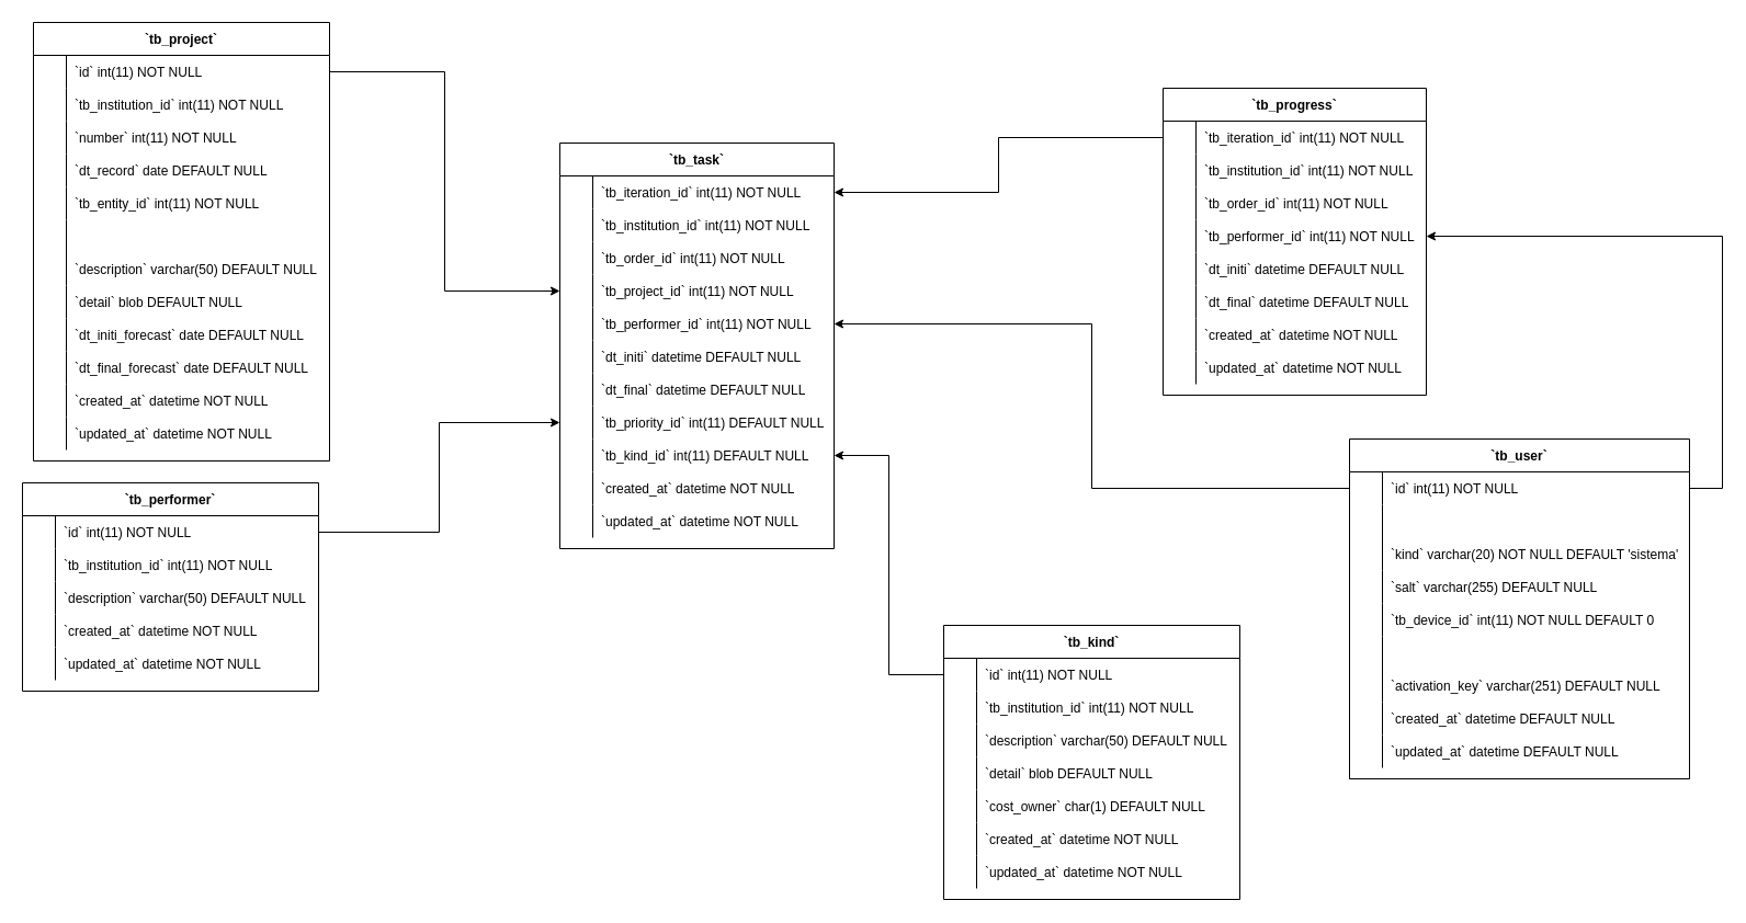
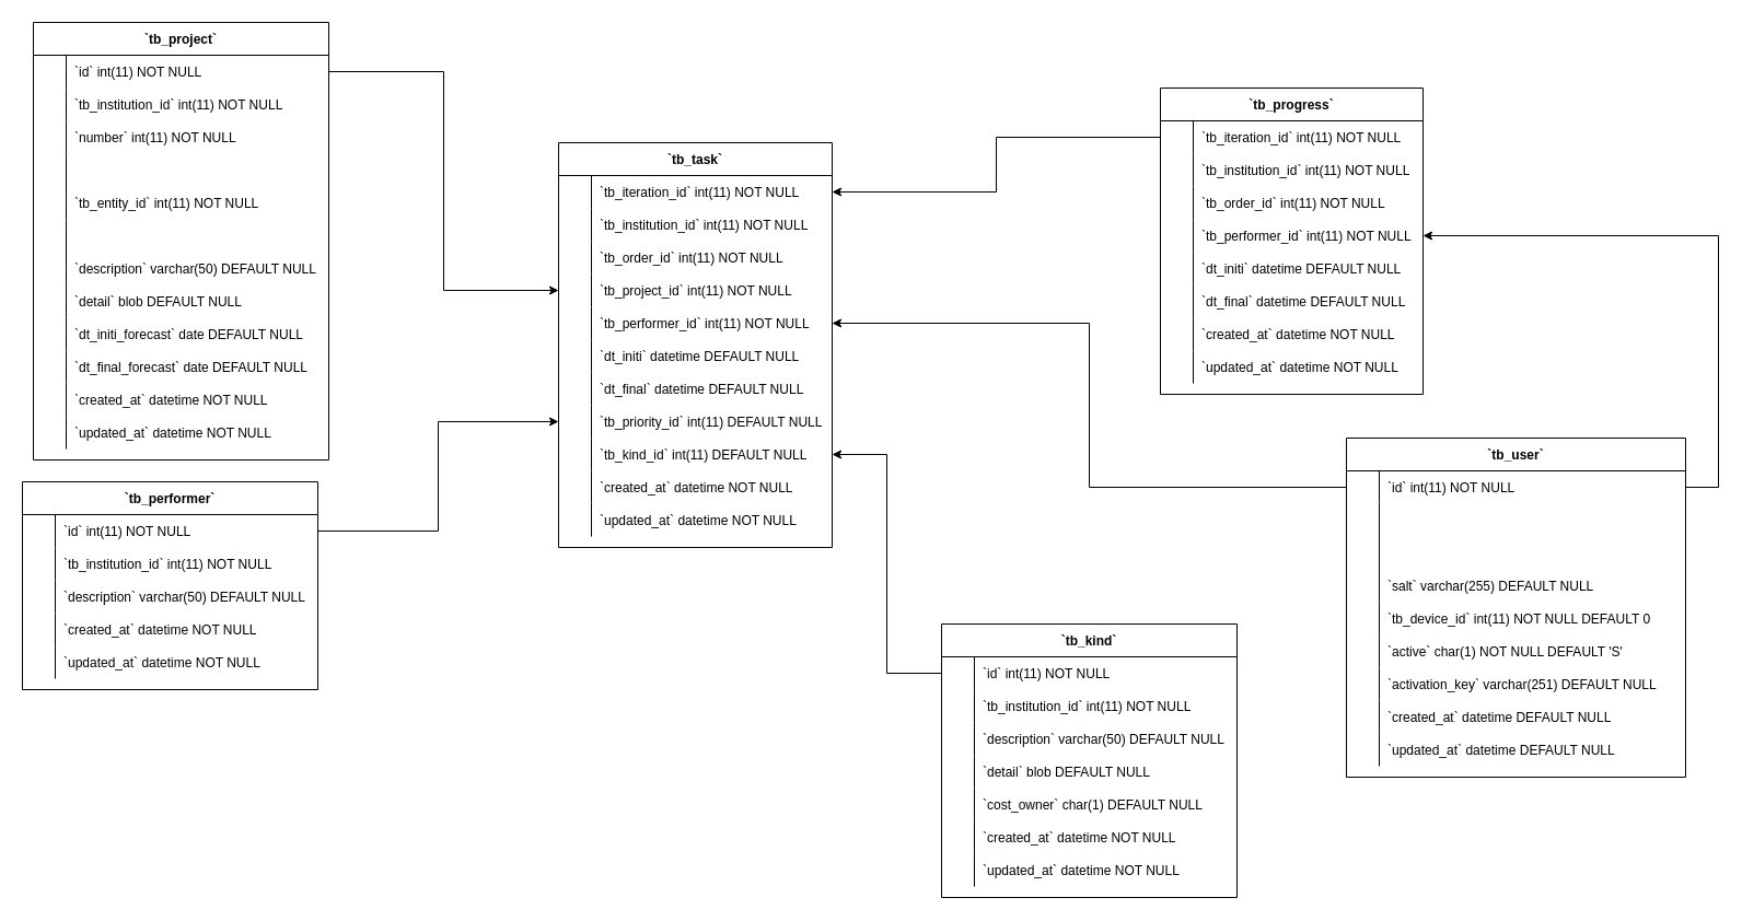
- <mxCell id="74" value="`dt_record` date DEFAULT NULL" style="shape=partialRectangle;overflow=hidden;connectable=0;fillColor=none;top=0;left=0;bottom=0;right=0;align=left;spacingLeft=6;" vertex="1" parent="72"><mxGeometry x="30" width="240" height="30" as="geometry" /></mxCell>
- <mxCell id="106" value="`kind` varchar(20) NOT NULL DEFAULT 'sistema'" style="shape=partialRectangle;overflow=hidden;connectable=0;fillColor=none;top=0;left=0;bottom=0;right=0;align=left;spacingLeft=6;" vertex="1" parent="104"><mxGeometry x="30" width="280" height="30" as="geometry" /></mxCell>
+ <mxCell id="115" value="`active` char(1) NOT NULL DEFAULT 'S'" style="shape=partialRectangle;overflow=hidden;connectable=0;fillColor=none;top=0;left=0;bottom=0;right=0;align=left;spacingLeft=6;" vertex="1" parent="113"><mxGeometry x="30" width="280" height="30" as="geometry" /></mxCell>
